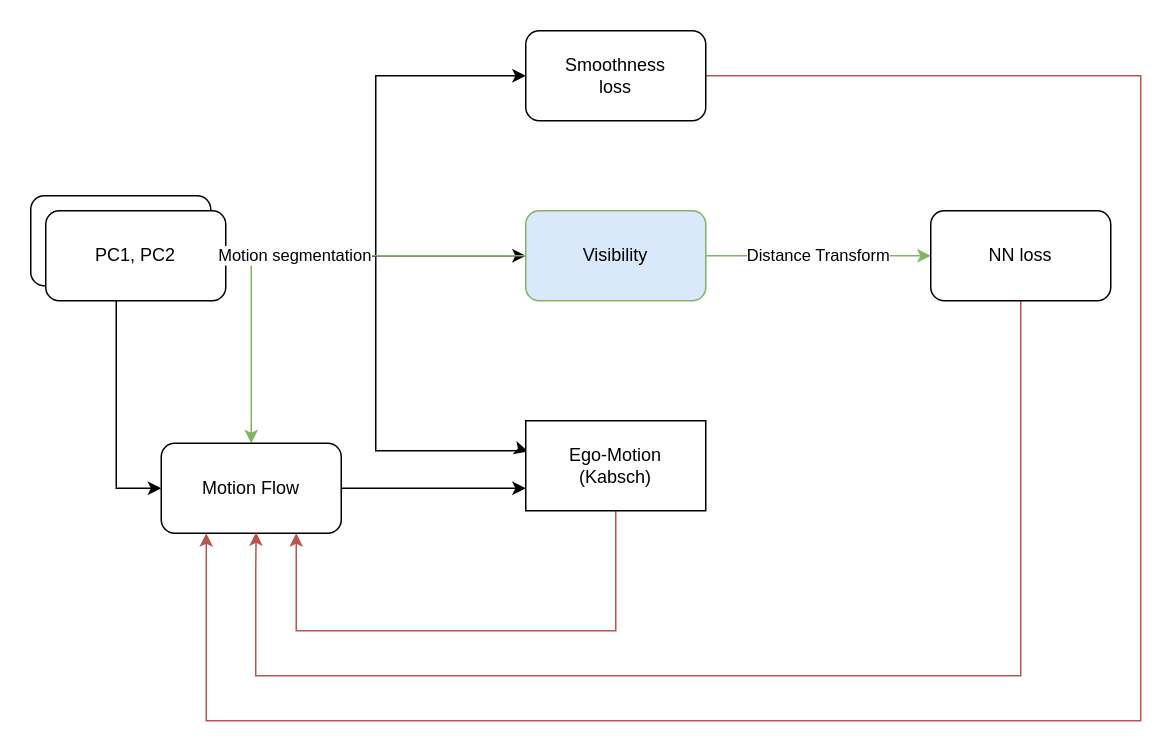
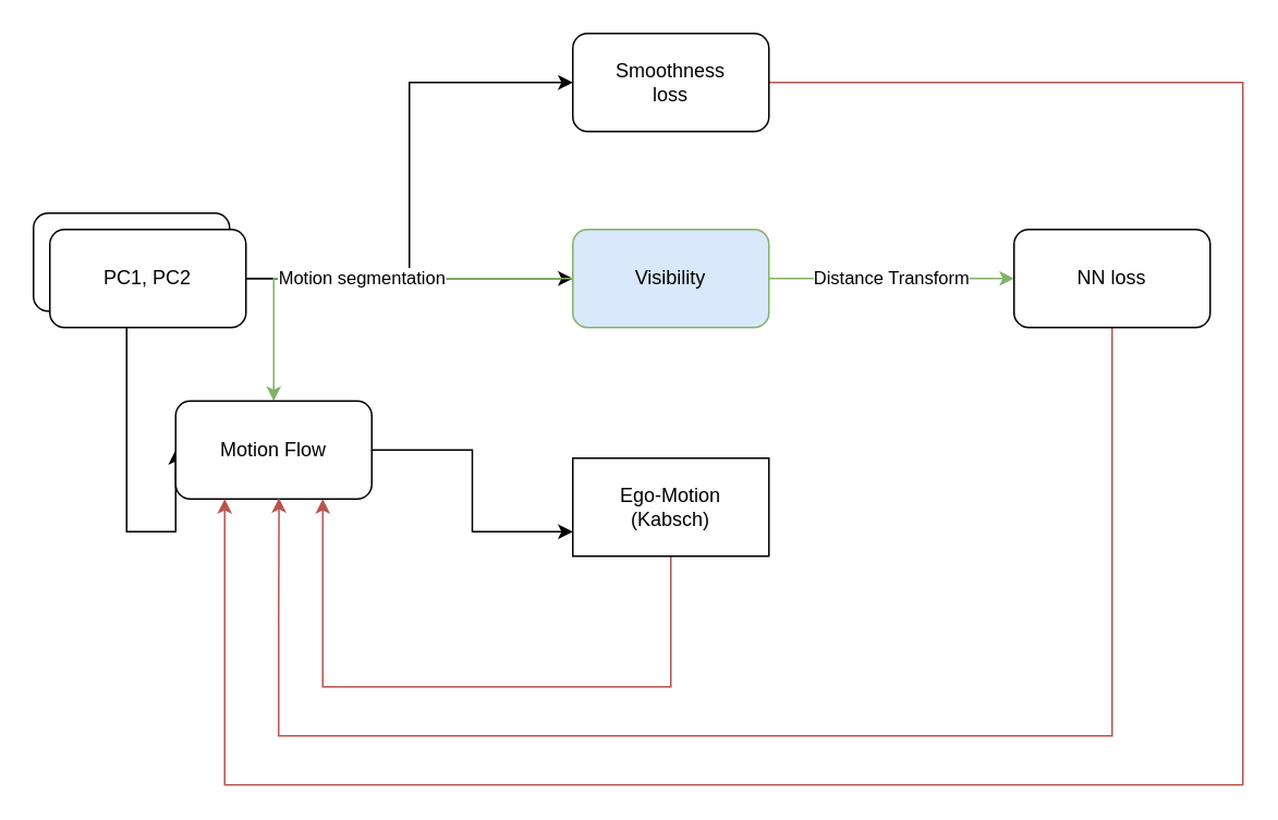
- <mxCell id="5" style="edgeStyle=orthogonalEdgeStyle;rounded=0;orthogonalLoop=1;jettySize=auto;html=1;entryX=0.012;entryY=0.34;entryDx=0;entryDy=0;entryPerimeter=0;" parent="1" source="7" target="12" edge="1"><mxGeometry relative="1" as="geometry"><Array as="points"><mxPoint x="250" y="170" /><mxPoint x="250" y="300" /><mxPoint x="350" y="300" /></Array></mxGeometry></mxCell>
- <mxCell id="14" value="Motion Flow" style="rounded=1;whiteSpace=wrap;html=1;" parent="1" vertex="1"><mxGeometry x="107" y="295" width="120" height="60" as="geometry" /></mxCell>
+ <mxCell id="14" value="Motion Flow" style="rounded=1;whiteSpace=wrap;html=1;" parent="1" vertex="1"><mxGeometry x="107" y="245" width="120" height="60" as="geometry" /></mxCell>
